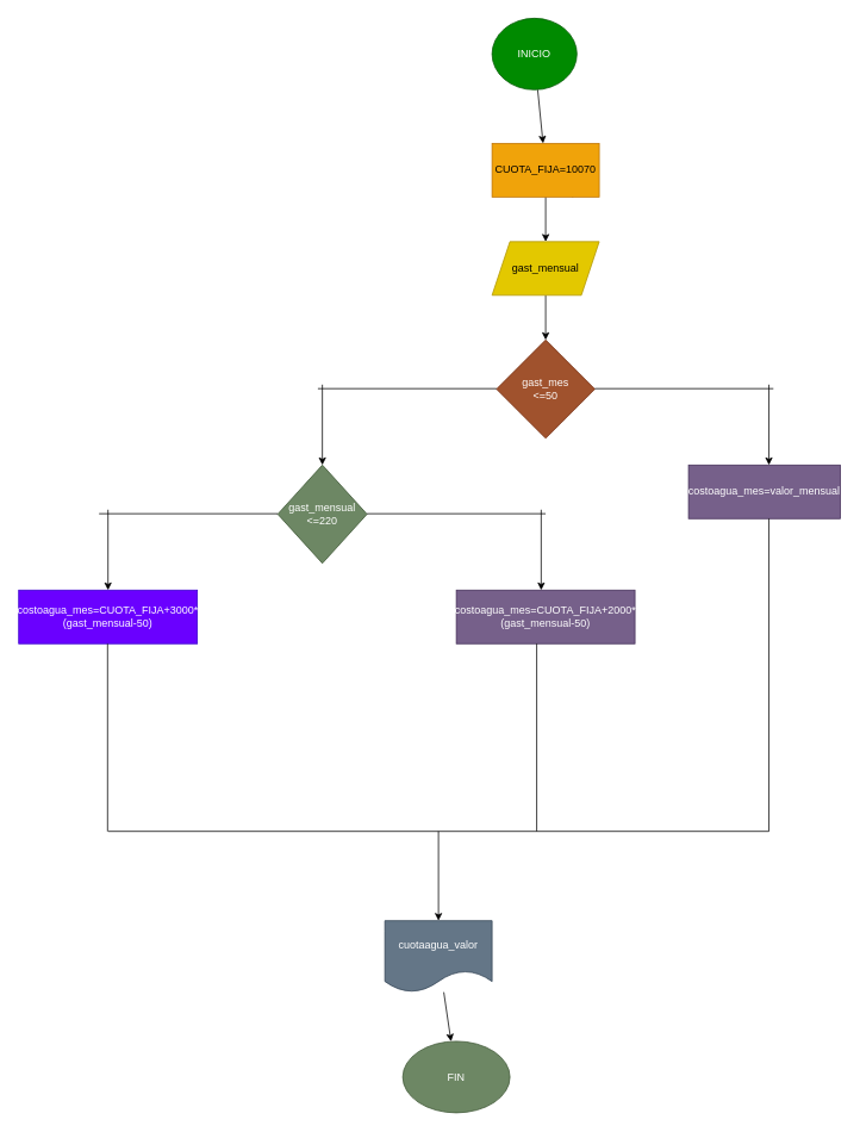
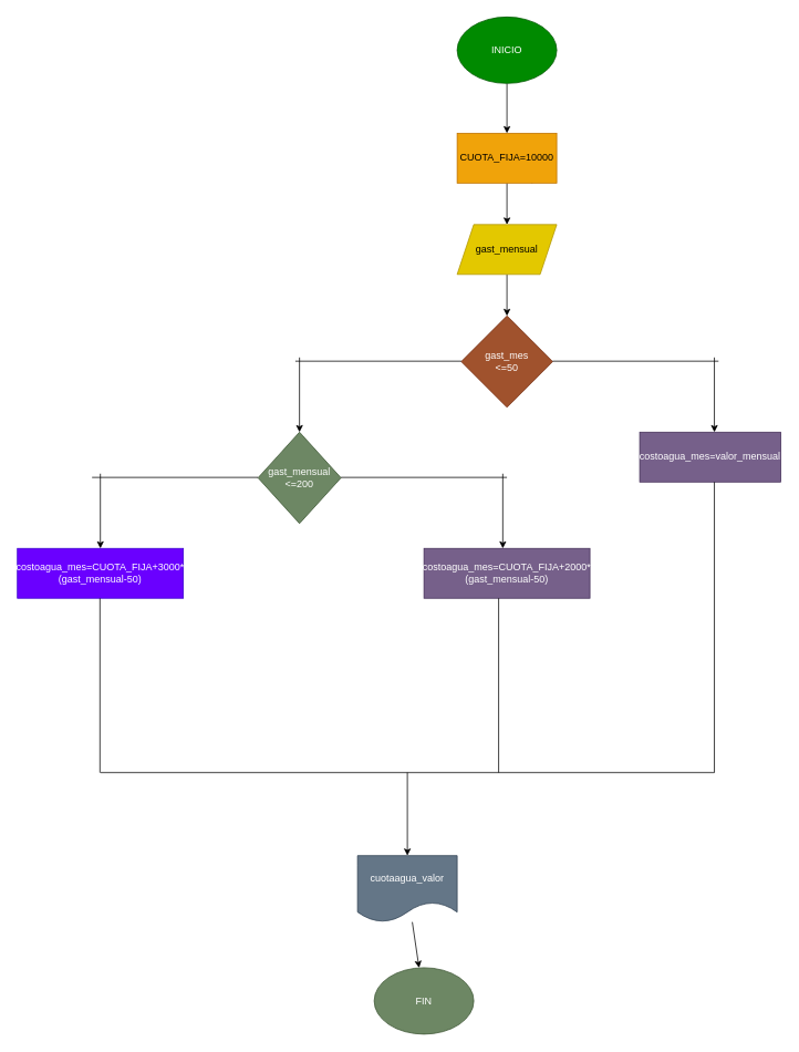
- <mxCell id="3" value="INICIO" style="ellipse;whiteSpace=wrap;html=1;fillColor=#008a00;fontColor=#ffffff;strokeColor=#005700;" vertex="1" parent="1"><mxGeometry x="550" y="20" width="95" height="80" as="geometry" /></mxCell>
+ <mxCell id="3" value="INICIO" style="ellipse;whiteSpace=wrap;html=1;fillColor=#008a00;fontColor=#ffffff;strokeColor=#005700;" vertex="1" parent="1"><mxGeometry x="550" y="20" width="120" height="80" as="geometry" /></mxCell>
- <mxCell id="6" value="CUOTA_FIJA=10070" style="rounded=0;whiteSpace=wrap;html=1;fillColor=#f0a30a;fontColor=#000000;strokeColor=#BD7000;" vertex="1" parent="1"><mxGeometry x="550" y="160" width="120" height="60" as="geometry" /></mxCell>
+ <mxCell id="6" value="CUOTA_FIJA=10000" style="rounded=0;whiteSpace=wrap;html=1;fillColor=#f0a30a;fontColor=#000000;strokeColor=#BD7000;" vertex="1" parent="1"><mxGeometry x="550" y="160" width="120" height="60" as="geometry" /></mxCell>
- <mxCell id="15" value="gast_mensual&lt;br&gt;&amp;lt;=220" style="rhombus;whiteSpace=wrap;html=1;fillColor=#6d8764;fontColor=#ffffff;strokeColor=#3A5431;" vertex="1" parent="1"><mxGeometry x="310" y="520" width="100" height="110" as="geometry" /></mxCell>
+ <mxCell id="15" value="gast_mensual&lt;br&gt;&amp;lt;=200" style="rhombus;whiteSpace=wrap;html=1;fillColor=#6d8764;fontColor=#ffffff;strokeColor=#3A5431;" vertex="1" parent="1"><mxGeometry x="310" y="520" width="100" height="110" as="geometry" /></mxCell>
